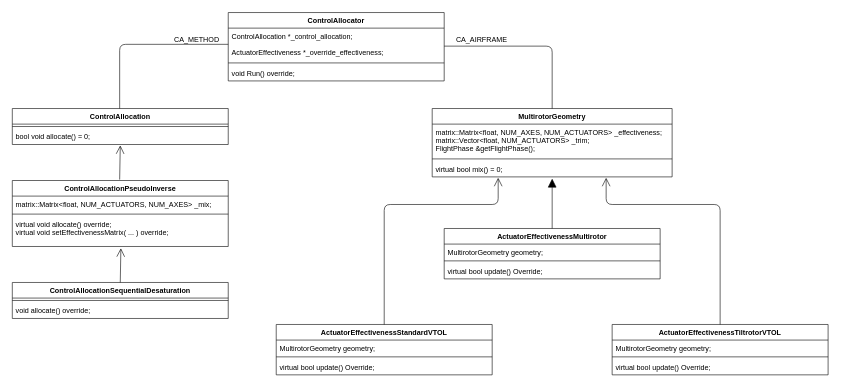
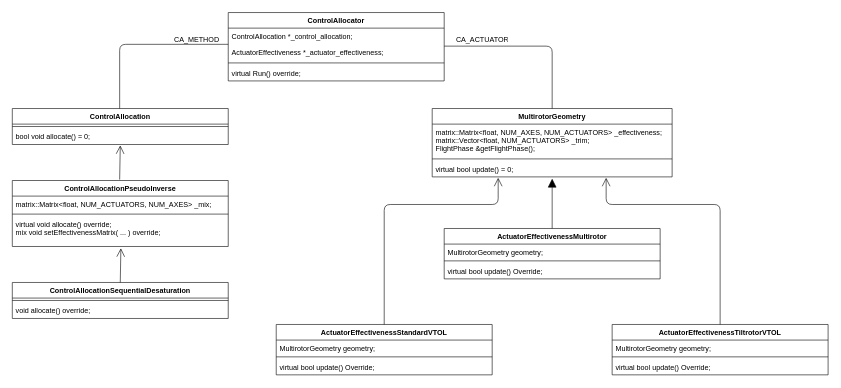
- <mxCell id="3" value="ControlAllocation *_control_allocation;&#10;&#10;ActuatorEffectiveness *_override_effectiveness;" style="text;strokeColor=none;fillColor=none;align=left;verticalAlign=top;spacingLeft=4;spacingRight=4;overflow=hidden;rotatable=0;points=[[0,0.5],[1,0.5]];portConstraint=eastwest;" parent="2" vertex="1"><mxGeometry y="26" width="360" height="54" as="geometry" /></mxCell>
+ <mxCell id="3" value="ControlAllocation *_control_allocation;&#10;&#10;ActuatorEffectiveness *_actuator_effectiveness;" style="text;strokeColor=none;fillColor=none;align=left;verticalAlign=top;spacingLeft=4;spacingRight=4;overflow=hidden;rotatable=0;points=[[0,0.5],[1,0.5]];portConstraint=eastwest;" parent="2" vertex="1"><mxGeometry y="26" width="360" height="54" as="geometry" /></mxCell>
- <mxCell id="25" value="CA_AIRFRAME" style="label;fontStyle=0;strokeColor=none;fillColor=none;align=left;verticalAlign=top;overflow=hidden;spacingLeft=28;spacingRight=4;rotatable=0;points=[[0,0.5],[1,0.5]];portConstraint=eastwest;imageWidth=16;imageHeight=16;image=vscode-webview-resource://c0eb1fc8-a49f-420d-8a1a-55f202b34223/file///home/tsl-desktop/.vscode/extensions/eighthundreds.vscode-drawio-1.0.3/drawioApp/img/clipart/Gear_128x128.png" parent="1" vertex="1"><mxGeometry x="730" y="51" width="120" height="26" as="geometry" /></mxCell>
+ <mxCell id="25" value="CA_ACTUATORS" style="label;fontStyle=0;strokeColor=none;fillColor=none;align=left;verticalAlign=top;overflow=hidden;spacingLeft=28;spacingRight=4;rotatable=0;points=[[0,0.5],[1,0.5]];portConstraint=eastwest;imageWidth=16;imageHeight=16;image=vscode-webview-resource://c0eb1fc8-a49f-420d-8a1a-55f202b34223/file///home/tsl-desktop/.vscode/extensions/eighthundreds.vscode-drawio-1.0.3/drawioApp/img/clipart/Gear_128x128.png" parent="1" vertex="1"><mxGeometry x="730" y="51" width="120" height="26" as="geometry" /></mxCell>
- <mxCell id="5" value="void Run() override;" style="text;strokeColor=none;fillColor=none;align=left;verticalAlign=top;spacingLeft=4;spacingRight=4;overflow=hidden;rotatable=0;points=[[0,0.5],[1,0.5]];portConstraint=eastwest;" parent="2" vertex="1"><mxGeometry y="88" width="360" height="26" as="geometry" /></mxCell>
+ <mxCell id="5" value="virtual Run() override;" style="text;strokeColor=none;fillColor=none;align=left;verticalAlign=top;spacingLeft=4;spacingRight=4;overflow=hidden;rotatable=0;points=[[0,0.5],[1,0.5]];portConstraint=eastwest;" parent="2" vertex="1"><mxGeometry y="88" width="360" height="26" as="geometry" /></mxCell>
- <mxCell id="23" value="virtual bool mix() = 0;" style="text;strokeColor=none;fillColor=none;align=left;verticalAlign=top;spacingLeft=4;spacingRight=4;overflow=hidden;rotatable=0;points=[[0,0.5],[1,0.5]];portConstraint=eastwest;" parent="20" vertex="1"><mxGeometry y="88" width="400" height="26" as="geometry" /></mxCell>
+ <mxCell id="23" value="virtual bool update() = 0;" style="text;strokeColor=none;fillColor=none;align=left;verticalAlign=top;spacingLeft=4;spacingRight=4;overflow=hidden;rotatable=0;points=[[0,0.5],[1,0.5]];portConstraint=eastwest;" parent="20" vertex="1"><mxGeometry y="88" width="400" height="26" as="geometry" /></mxCell>
- <mxCell id="12" value="virtual void allocate() override;&#10;&#09;virtual void setEffectivenessMatrix( ... ) override;" style="text;strokeColor=none;fillColor=none;align=left;verticalAlign=top;spacingLeft=4;spacingRight=4;overflow=hidden;rotatable=0;points=[[0,0.5],[1,0.5]];portConstraint=eastwest;" parent="9" vertex="1"><mxGeometry y="60" width="360" height="50" as="geometry" /></mxCell>
+ <mxCell id="12" value="virtual void allocate() override;&#10;&#09;mix void setEffectivenessMatrix( ... ) override;" style="text;strokeColor=none;fillColor=none;align=left;verticalAlign=top;spacingLeft=4;spacingRight=4;overflow=hidden;rotatable=0;points=[[0,0.5],[1,0.5]];portConstraint=eastwest;" parent="9" vertex="1"><mxGeometry y="60" width="360" height="50" as="geometry" /></mxCell>
